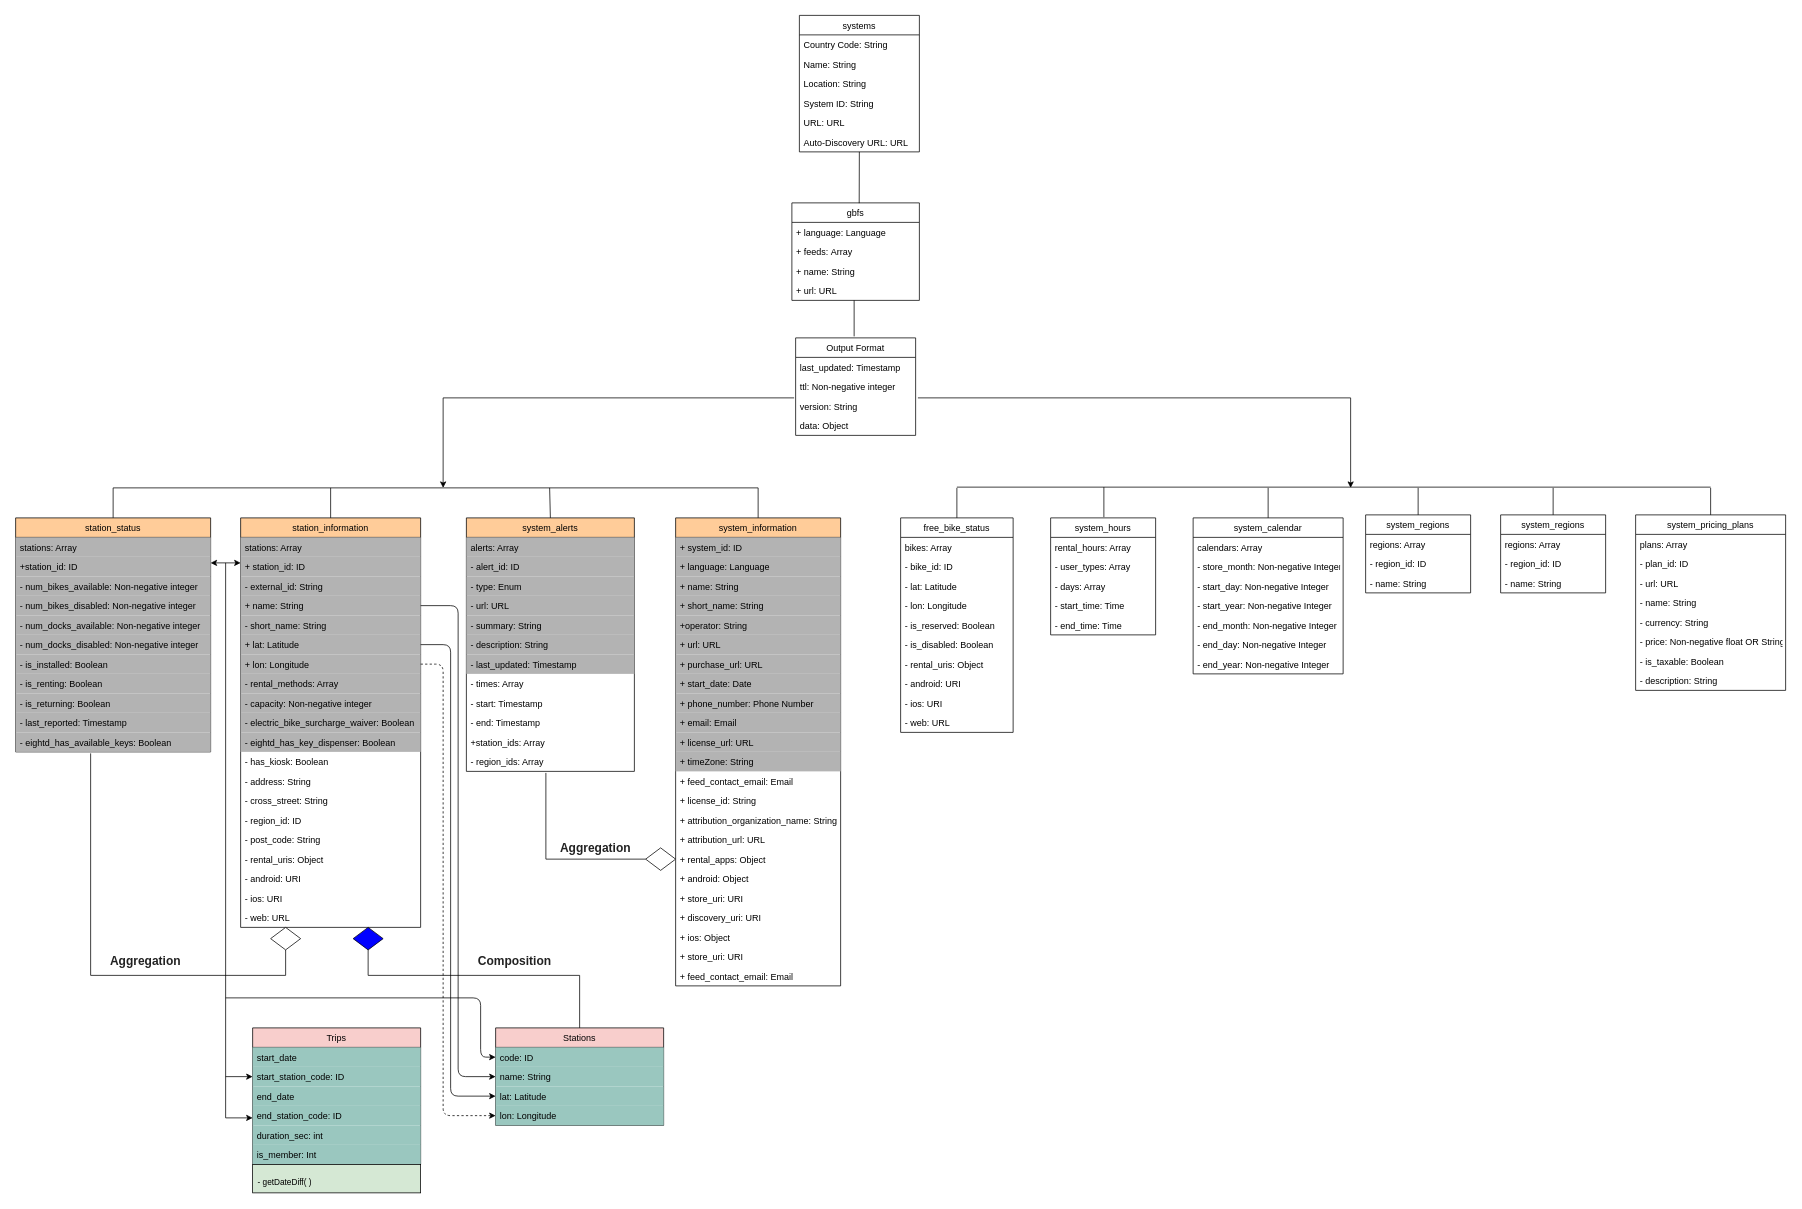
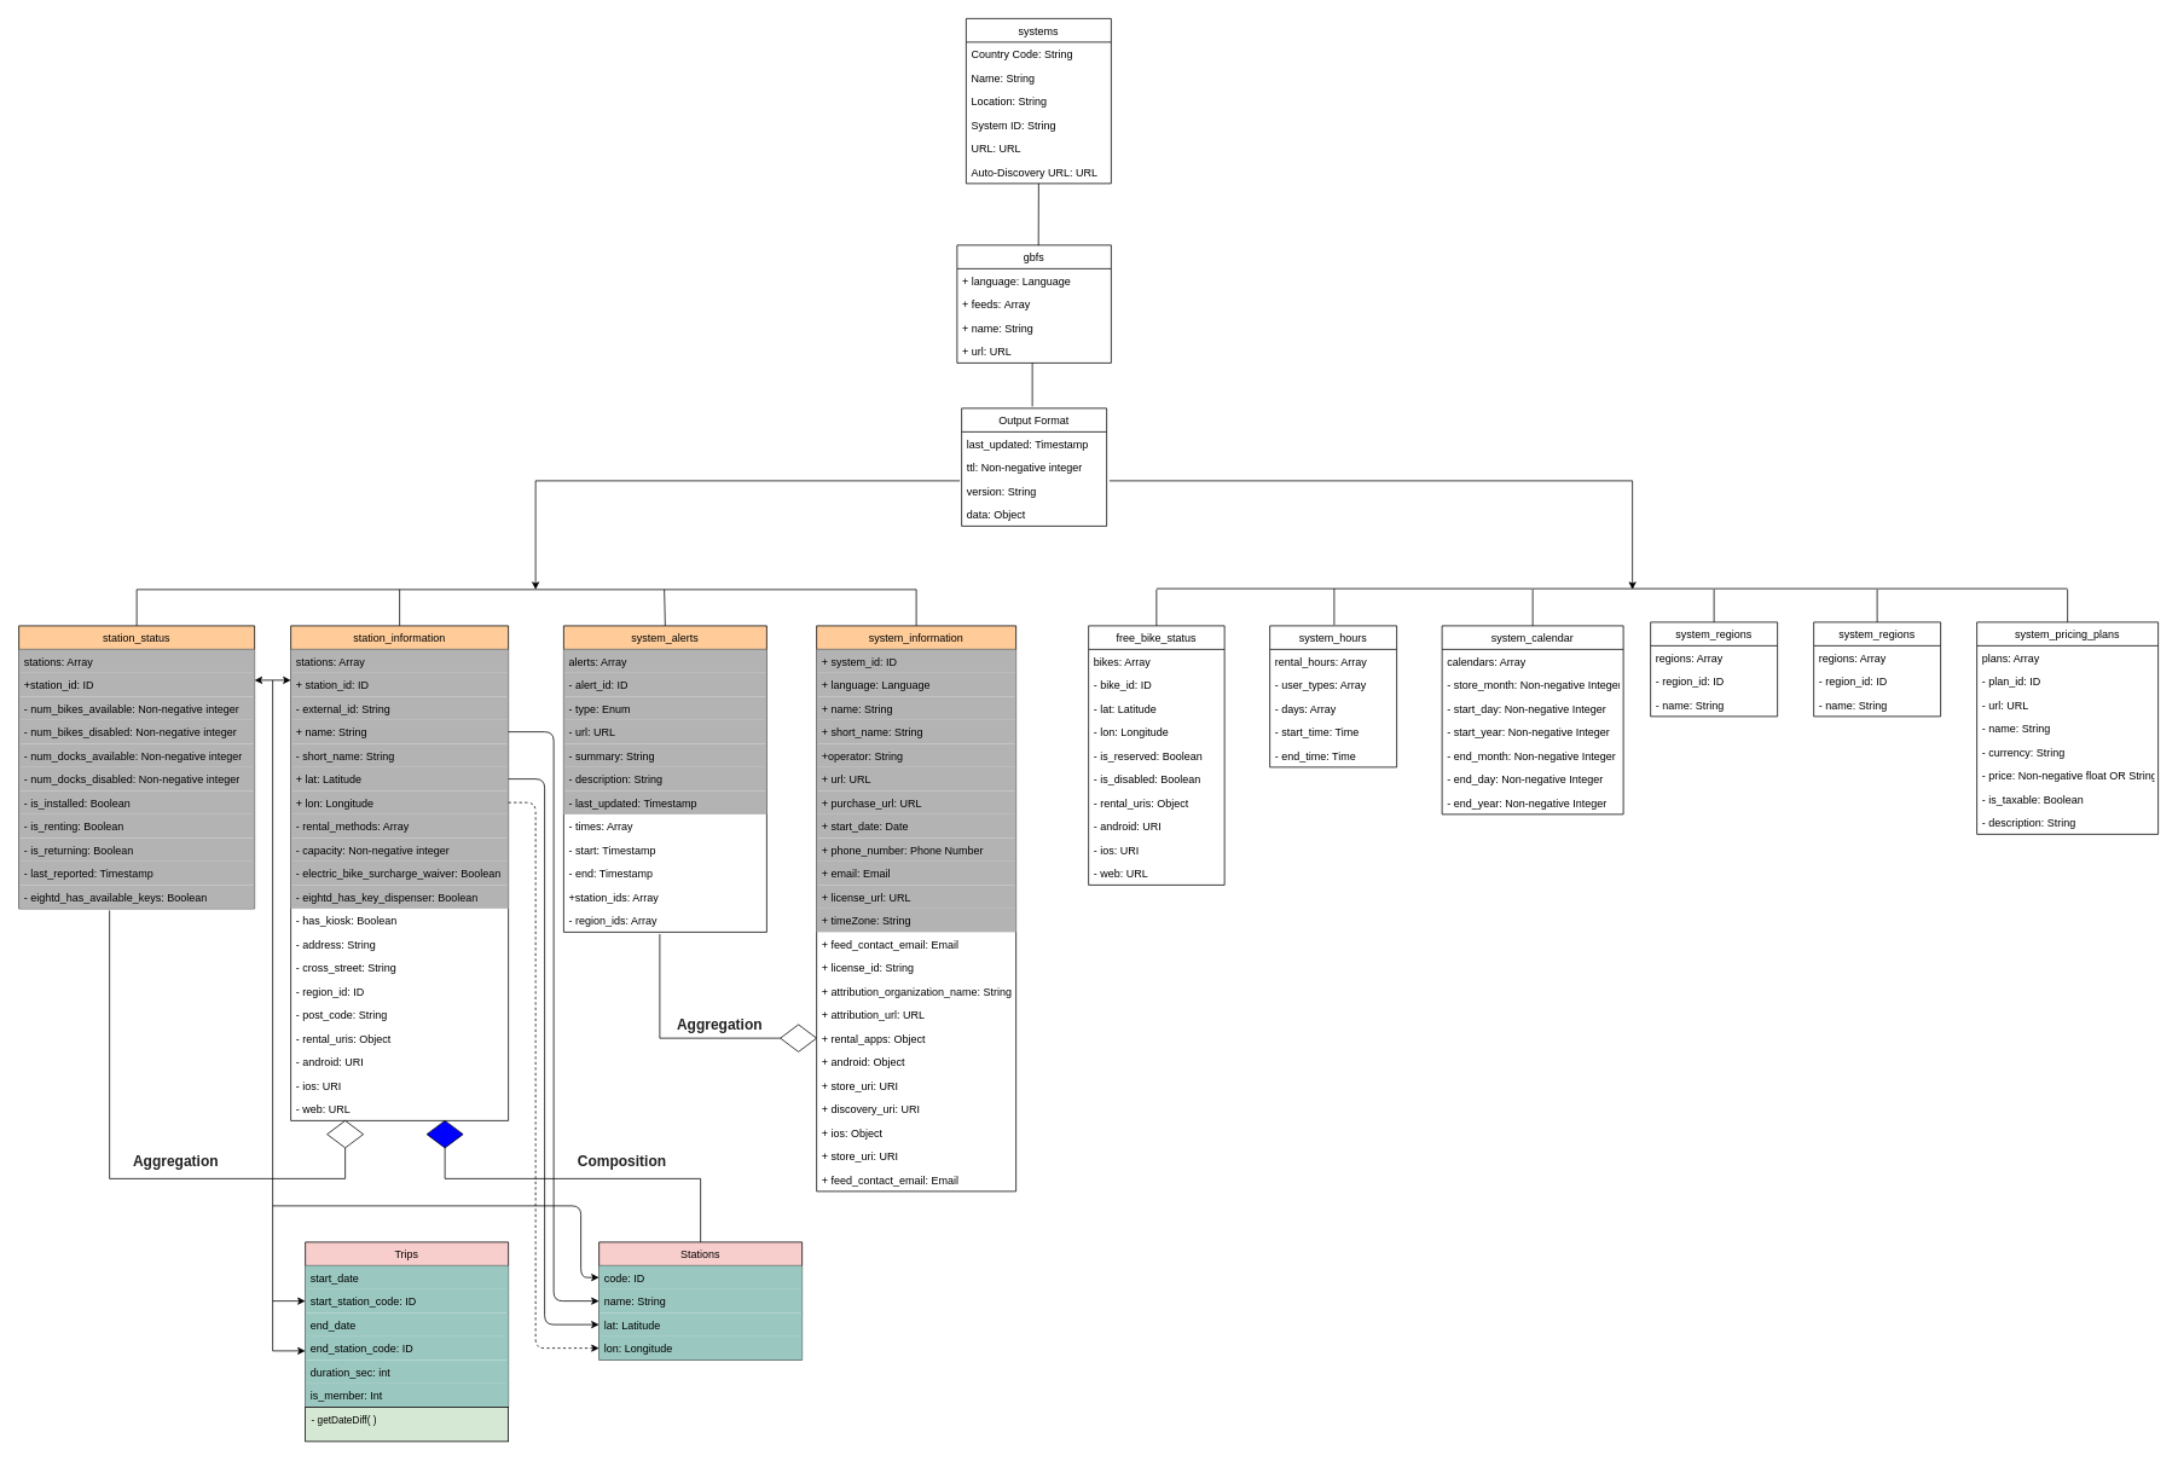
- <mxCell id="179" value="&lt;font style=&quot;font-size: 11px&quot;&gt;- getDateDiff( )&lt;/font&gt;" style="text;html=1;" parent="1" vertex="1"><mxGeometry x="341" y="1562" width="214" height="24" as="geometry" /></mxCell>
+ <mxCell id="179" value="&lt;font style=&quot;font-size: 11px&quot;&gt;- getDateDiff( )&lt;/font&gt;" style="text;html=1;" parent="1" vertex="1"><mxGeometry x="341" y="1552" width="214" height="24" as="geometry" /></mxCell>
